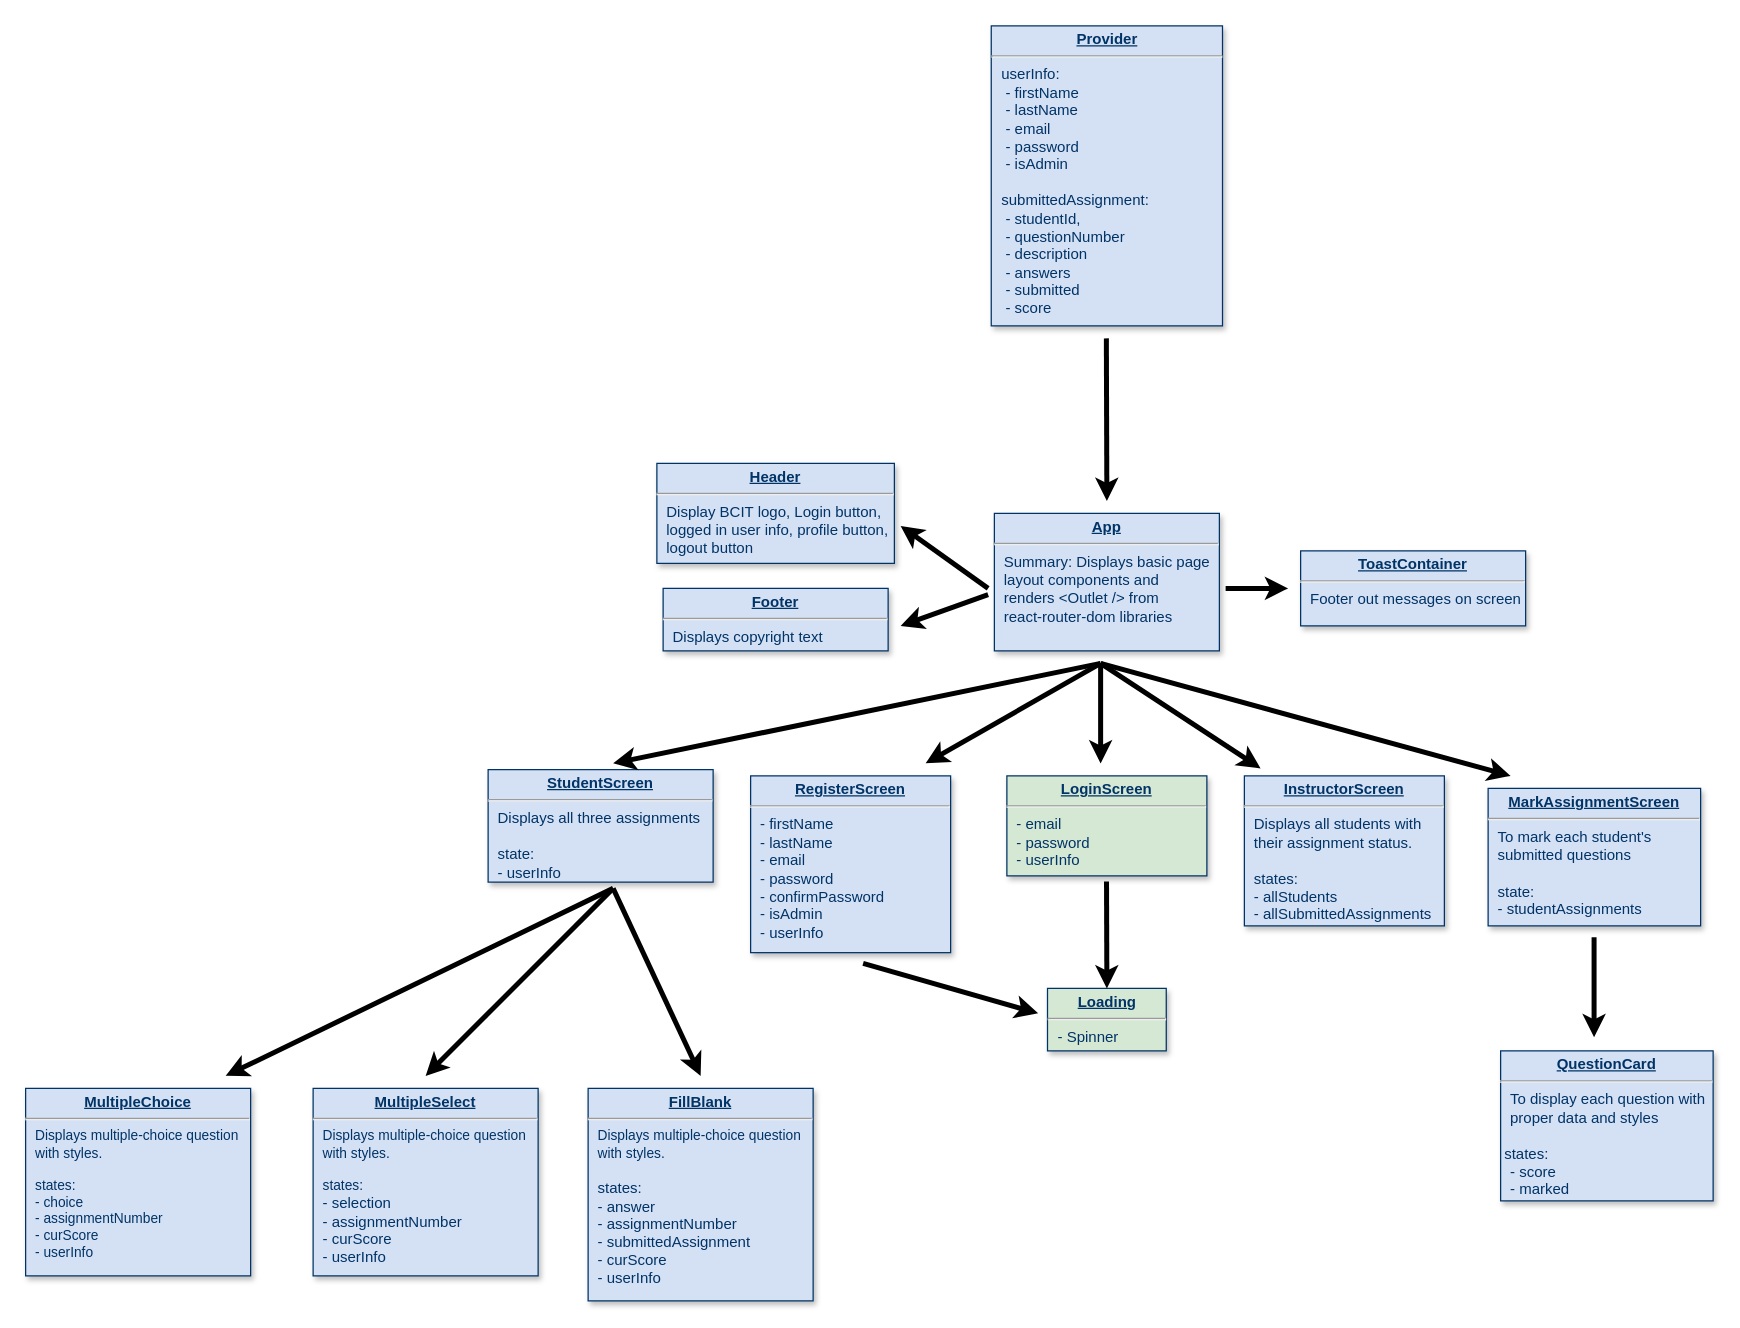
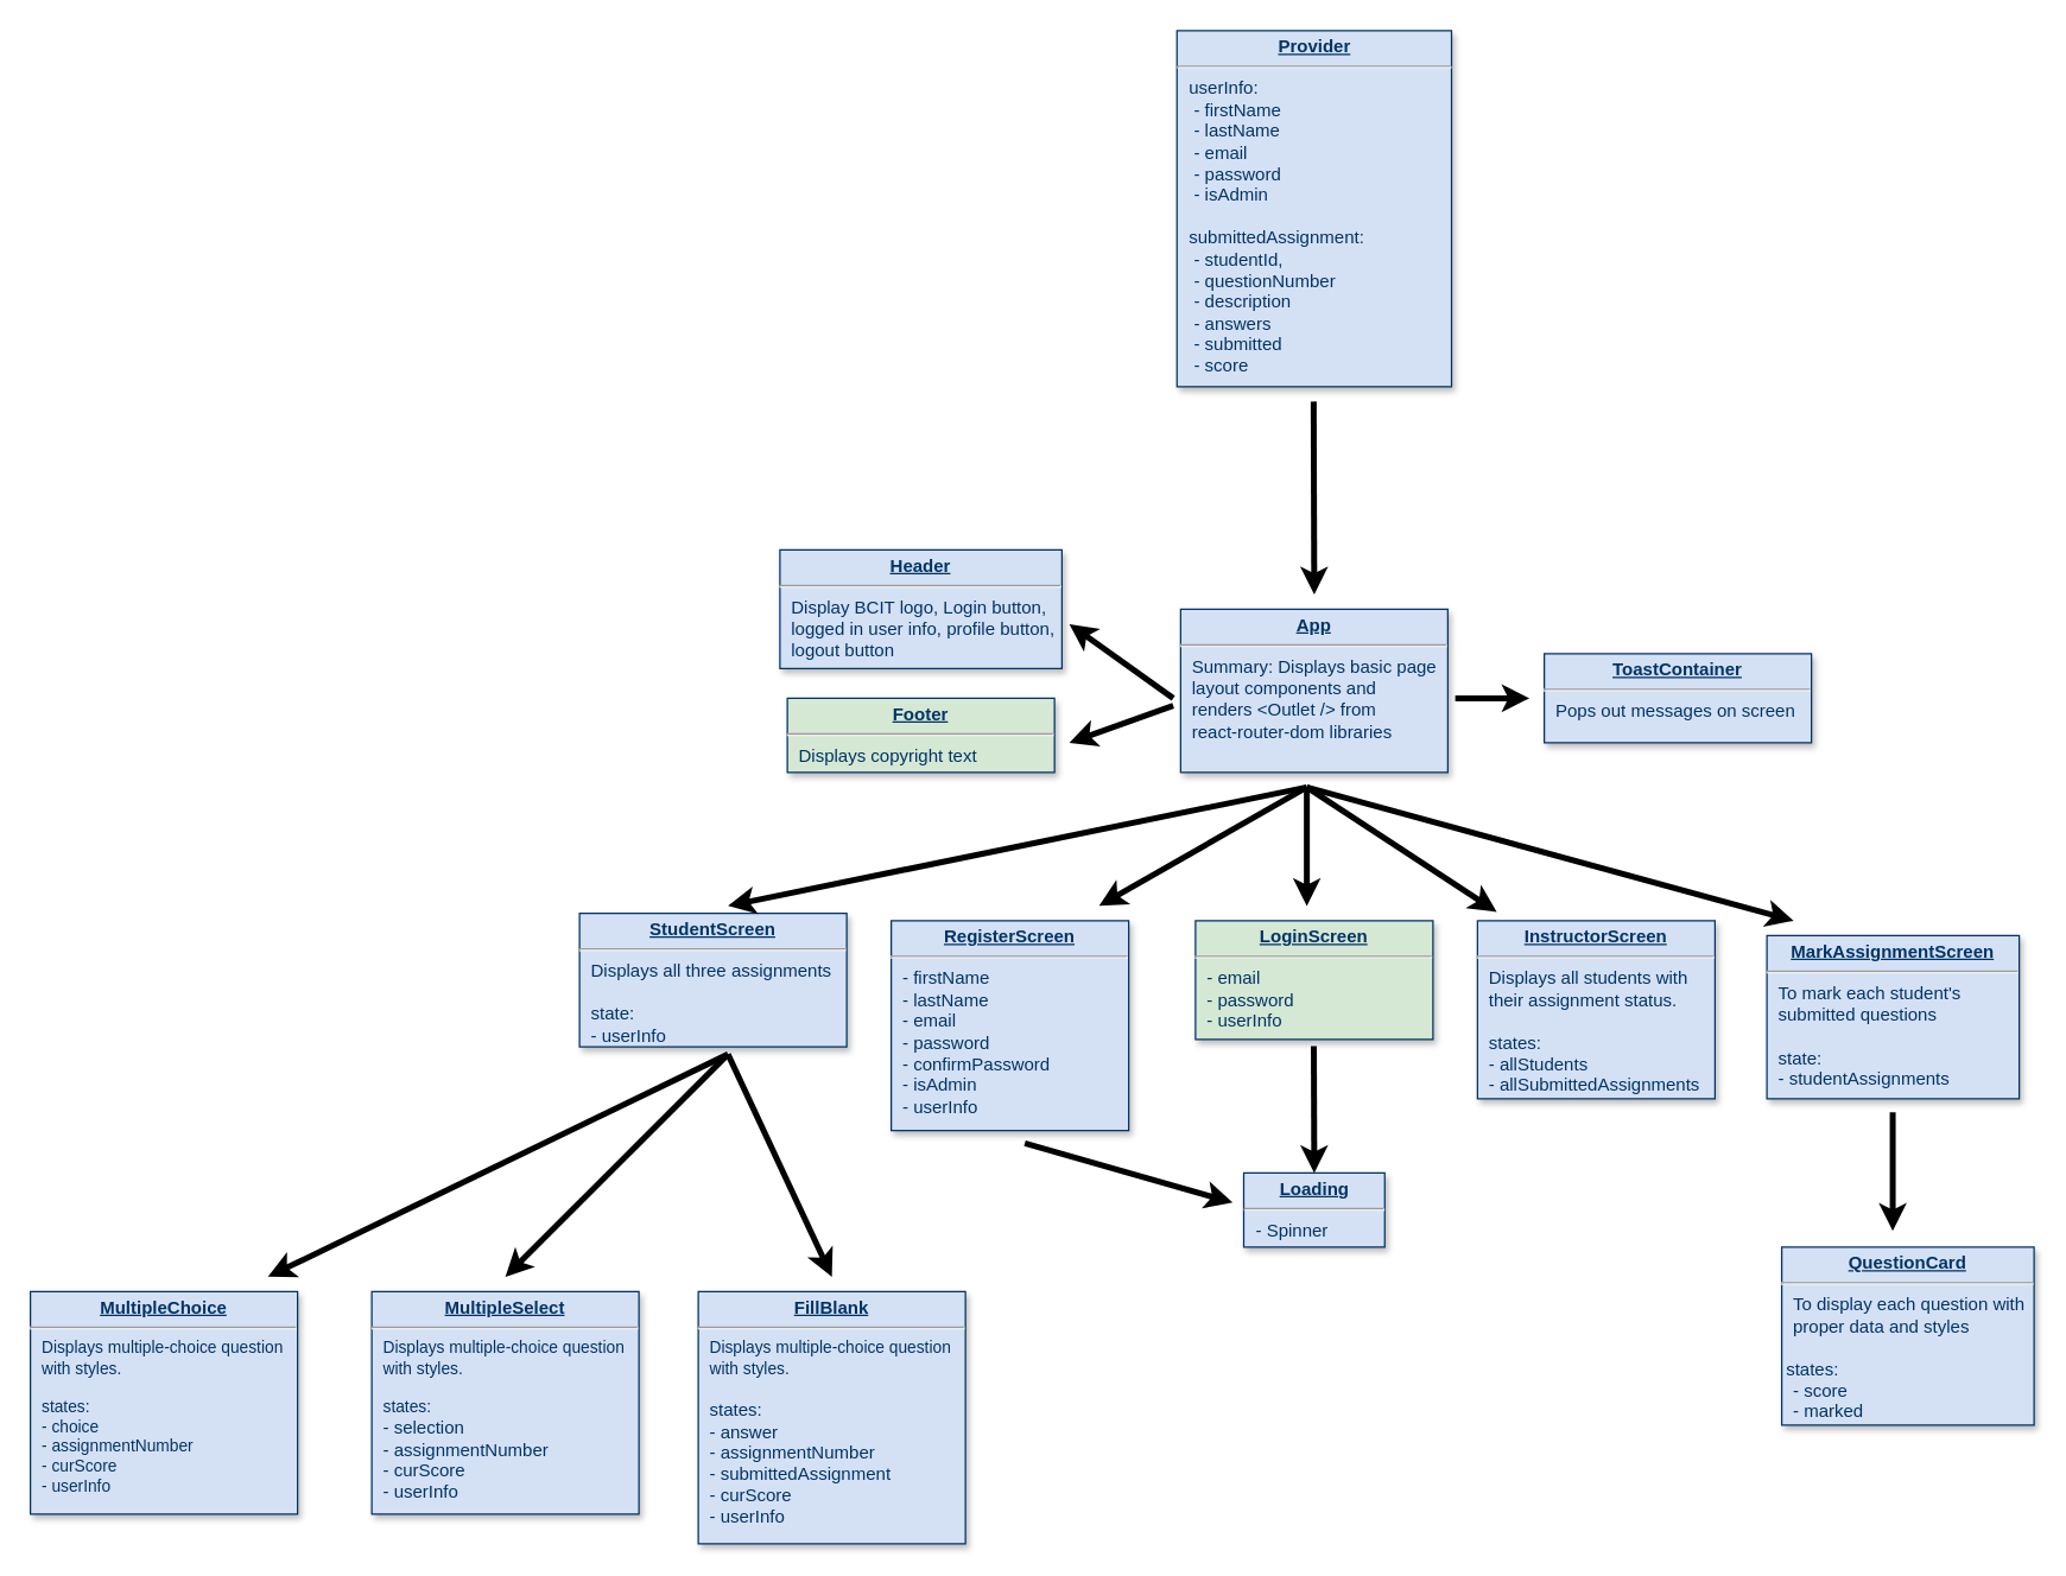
- <mxCell id="7" value="&lt;p style=&quot;margin: 0px; margin-top: 4px; text-align: center; text-decoration: underline;&quot;&gt;&lt;b&gt;ToastContainer&lt;/b&gt;&lt;/p&gt;&lt;hr&gt;&lt;p style=&quot;margin: 0px; margin-left: 8px;&quot;&gt;Footer out messages on screen&lt;/p&gt;" style="verticalAlign=top;align=left;overflow=fill;fontSize=12;fontFamily=Helvetica;html=1;strokeColor=#003366;shadow=1;fillColor=#D4E1F5;fontColor=#003366" vertex="1" parent="1"><mxGeometry x="1040" y="440" width="180" height="60" as="geometry" /></mxCell>
+ <mxCell id="7" value="&lt;p style=&quot;margin: 0px; margin-top: 4px; text-align: center; text-decoration: underline;&quot;&gt;&lt;b&gt;ToastContainer&lt;/b&gt;&lt;/p&gt;&lt;hr&gt;&lt;p style=&quot;margin: 0px; margin-left: 8px;&quot;&gt;Pops out messages on screen&lt;/p&gt;" style="verticalAlign=top;align=left;overflow=fill;fontSize=12;fontFamily=Helvetica;html=1;strokeColor=#003366;shadow=1;fillColor=#D4E1F5;fontColor=#003366" vertex="1" parent="1"><mxGeometry x="1040" y="440" width="180" height="60" as="geometry" /></mxCell>
- <mxCell id="6" value="&lt;p style=&quot;margin: 0px; margin-top: 4px; text-align: center; text-decoration: underline;&quot;&gt;&lt;b&gt;Footer&lt;/b&gt;&lt;/p&gt;&lt;hr&gt;&lt;p style=&quot;margin: 0px; margin-left: 8px;&quot;&gt;Displays copyright text&lt;/p&gt;" style="verticalAlign=top;align=left;overflow=fill;fontSize=12;fontFamily=Helvetica;html=1;strokeColor=#003366;shadow=1;fillColor=#D4E1F5;fontColor=#003366" vertex="1" parent="1"><mxGeometry x="530" y="470" width="180" height="50" as="geometry" /></mxCell>
+ <mxCell id="6" value="&lt;p style=&quot;margin: 0px; margin-top: 4px; text-align: center; text-decoration: underline;&quot;&gt;&lt;b&gt;Footer&lt;/b&gt;&lt;/p&gt;&lt;hr&gt;&lt;p style=&quot;margin: 0px; margin-left: 8px;&quot;&gt;Displays copyright text&lt;/p&gt;" style="verticalAlign=top;align=left;overflow=fill;fontSize=12;fontFamily=Helvetica;html=1;strokeColor=#003366;shadow=1;fillColor=#d5e8d4;fontColor=#003366;" vertex="1" parent="1"><mxGeometry x="530" y="470" width="180" height="50" as="geometry" /></mxCell>
- <mxCell id="16" value="&lt;p style=&quot;margin: 0px; margin-top: 4px; text-align: center; text-decoration: underline;&quot;&gt;&lt;b&gt;Loading&lt;/b&gt;&lt;/p&gt;&lt;hr&gt;&lt;p style=&quot;margin: 0px; margin-left: 8px;&quot;&gt;- Spinner&lt;/p&gt;" style="verticalAlign=top;align=left;overflow=fill;fontSize=12;fontFamily=Helvetica;html=1;strokeColor=#003366;shadow=1;fillColor=#d5e8d4;fontColor=#003366;" vertex="1" parent="1"><mxGeometry x="837.5" y="790" width="95" height="50" as="geometry" /></mxCell>
+ <mxCell id="16" value="&lt;p style=&quot;margin: 0px; margin-top: 4px; text-align: center; text-decoration: underline;&quot;&gt;&lt;b&gt;Loading&lt;/b&gt;&lt;/p&gt;&lt;hr&gt;&lt;p style=&quot;margin: 0px; margin-left: 8px;&quot;&gt;- Spinner&lt;/p&gt;" style="verticalAlign=top;align=left;overflow=fill;fontSize=12;fontFamily=Helvetica;html=1;strokeColor=#003366;shadow=1;fillColor=#D4E1F5;fontColor=#003366" vertex="1" parent="1"><mxGeometry x="837.5" y="790" width="95" height="50" as="geometry" /></mxCell>
